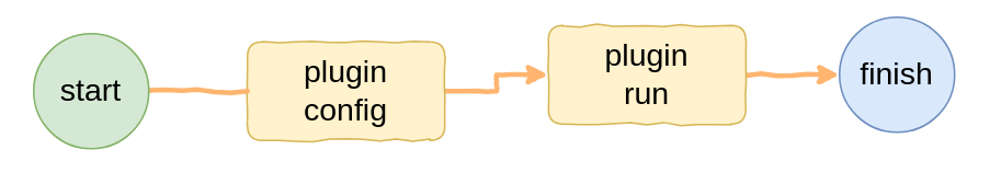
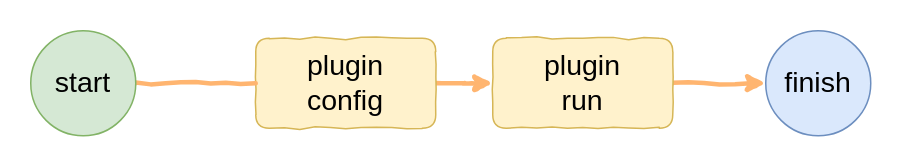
- <mxCell id="7" value="plugin&lt;br style=&quot;font-size: 19px;&quot;&gt;run" style="rounded=1;whiteSpace=wrap;html=1;fontSize=19;comic=1;fillColor=#fff2cc;strokeColor=#d6b656;" parent="1" vertex="1"><mxGeometry x="333" y="15" width="120" height="60" as="geometry" /></mxCell>
+ <mxCell id="7" value="plugin&lt;br style=&quot;font-size: 19px;&quot;&gt;run" style="rounded=1;whiteSpace=wrap;html=1;fontSize=19;comic=1;fillColor=#fff2cc;strokeColor=#d6b656;" parent="1" vertex="1"><mxGeometry x="328" y="25" width="120" height="60" as="geometry" /></mxCell>
- <mxCell id="8" value="finish" style="ellipse;whiteSpace=wrap;html=1;aspect=fixed;fontSize=19;comic=1;fillColor=#dae8fc;strokeColor=#6c8ebf;" parent="1" vertex="1"><mxGeometry x="510" y="10" width="70" height="70" as="geometry" /></mxCell>
+ <mxCell id="8" value="finish" style="ellipse;whiteSpace=wrap;html=1;aspect=fixed;fontSize=19;comic=1;fillColor=#dae8fc;strokeColor=#6c8ebf;" parent="1" vertex="1"><mxGeometry x="510" y="20" width="70" height="70" as="geometry" /></mxCell>
- <mxCell id="3" value="plugin&lt;br style=&quot;font-size: 19px;&quot;&gt;config" style="rounded=1;whiteSpace=wrap;html=1;fontSize=19;comic=1;fillColor=#fff2cc;strokeColor=#d6b656;" parent="1" vertex="1"><mxGeometry x="150" y="25" width="120" height="60" as="geometry" /></mxCell>
+ <mxCell id="3" value="plugin&lt;br style=&quot;font-size: 19px;&quot;&gt;config" style="rounded=1;whiteSpace=wrap;html=1;fontSize=19;comic=1;fillColor=#fff2cc;strokeColor=#d6b656;" parent="1" vertex="1"><mxGeometry x="170" y="25" width="120" height="60" as="geometry" /></mxCell>
